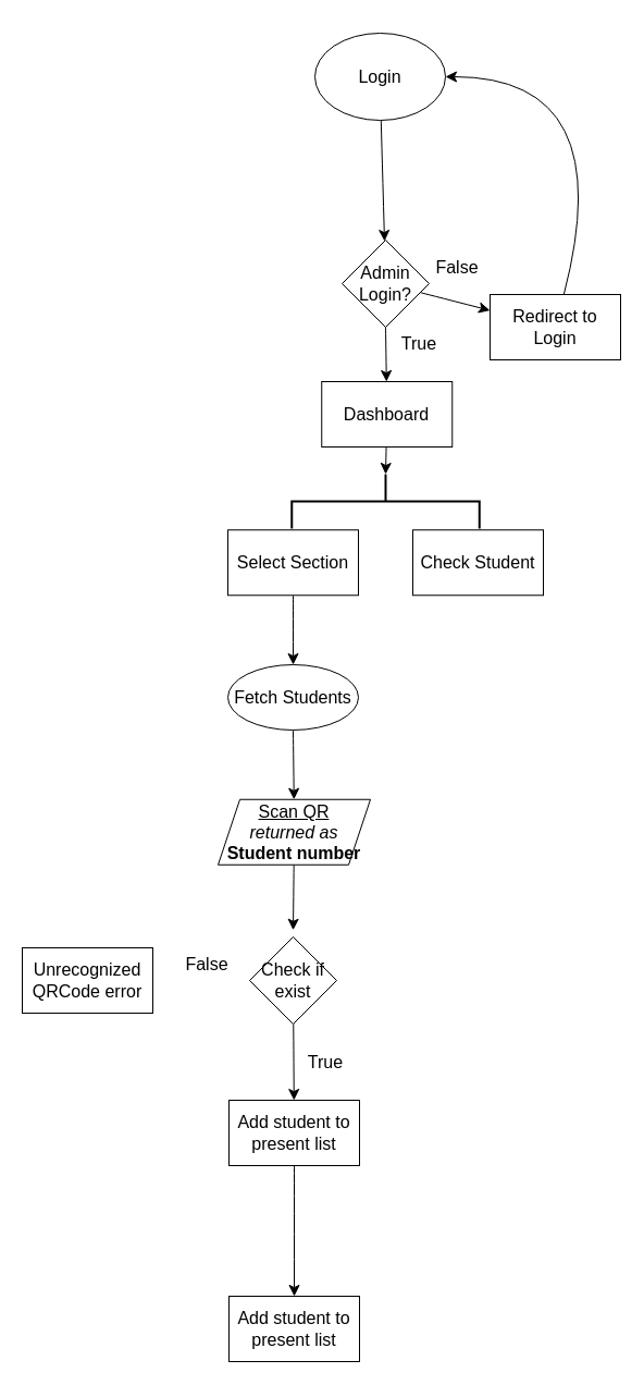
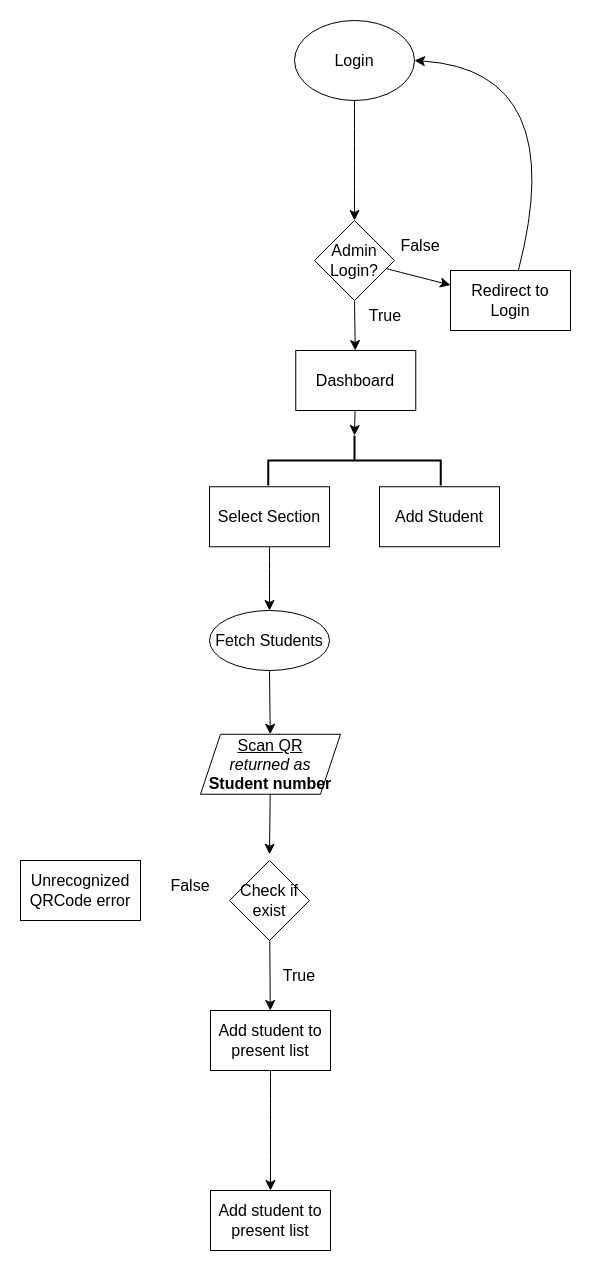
- <mxCell id="3" value="Login" style="ellipse;whiteSpace=wrap;html=1;fontSize=16;" parent="1" vertex="1"><mxGeometry x="289" y="30" width="120" height="80" as="geometry" /></mxCell>
+ <mxCell id="3" value="Login" style="ellipse;whiteSpace=wrap;html=1;fontSize=16;" parent="1" vertex="1"><mxGeometry x="294" y="20" width="120" height="80" as="geometry" /></mxCell>
- <mxCell id="13" value="Check Student" style="rounded=0;whiteSpace=wrap;html=1;fontSize=16;" parent="1" vertex="1"><mxGeometry x="379" y="486.25" width="120" height="60" as="geometry" /></mxCell>
+ <mxCell id="13" value="Add Student" style="rounded=0;whiteSpace=wrap;html=1;fontSize=16;" parent="1" vertex="1"><mxGeometry x="379" y="486.25" width="120" height="60" as="geometry" /></mxCell>
- <mxCell id="25" value="Unrecognized QRCode error" style="whiteSpace=wrap;html=1;fontSize=16;" parent="1" vertex="1"><mxGeometry x="20" y="870" width="120" height="60" as="geometry" /></mxCell>
+ <mxCell id="25" value="Unrecognized QRCode error" style="whiteSpace=wrap;html=1;fontSize=16;" parent="1" vertex="1"><mxGeometry x="20" y="860" width="120" height="60" as="geometry" /></mxCell>
